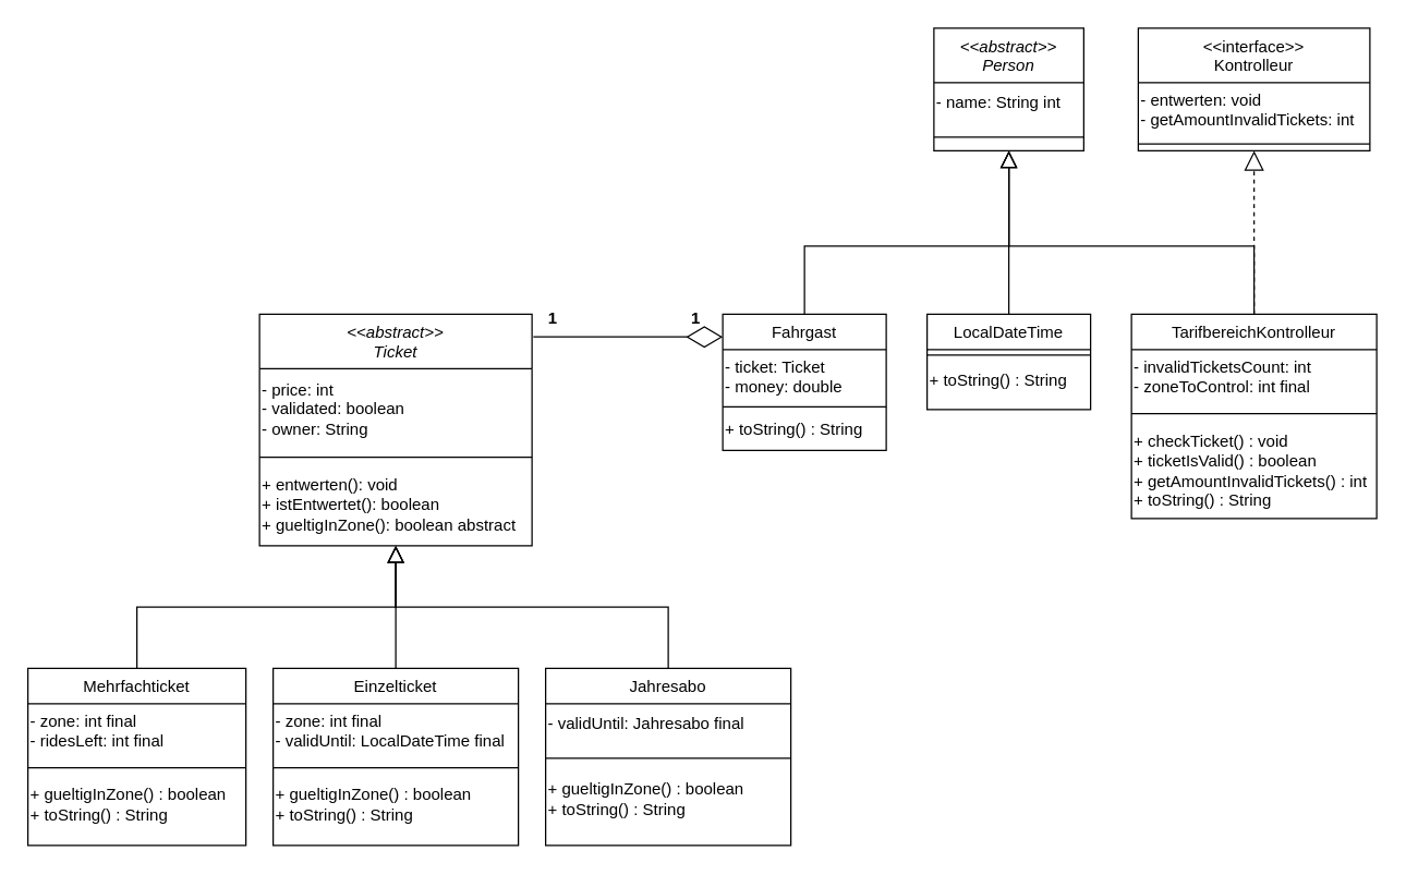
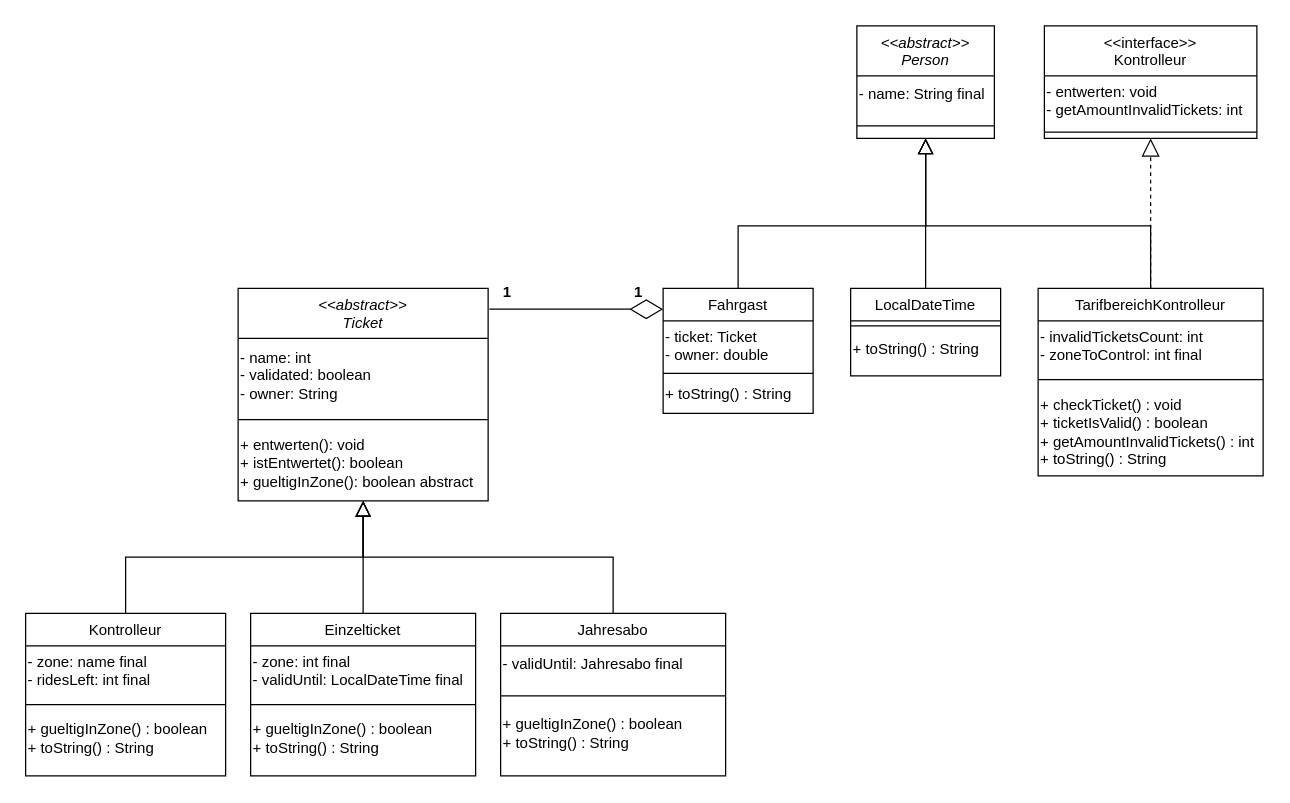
- <mxCell id="3" value="- name: String int" style="text;html=1;align=left;verticalAlign=middle;resizable=0;points=[];autosize=1;strokeColor=none;fillColor=none;" vertex="1" parent="2"><mxGeometry y="40" width="110" height="30" as="geometry" /></mxCell>
+ <mxCell id="3" value="- name: String final" style="text;html=1;align=left;verticalAlign=middle;resizable=0;points=[];autosize=1;strokeColor=none;fillColor=none;" vertex="1" parent="2"><mxGeometry y="40" width="110" height="30" as="geometry" /></mxCell>
- <mxCell id="6" value="- ticket: Ticket&lt;div&gt;- money: double&lt;/div&gt;" style="text;html=1;align=left;verticalAlign=middle;resizable=0;points=[];autosize=1;strokeColor=none;fillColor=none;" vertex="1" parent="5"><mxGeometry y="26" width="120" height="40" as="geometry" /></mxCell>
+ <mxCell id="6" value="- ticket: Ticket&lt;div&gt;- owner: double&lt;/div&gt;" style="text;html=1;align=left;verticalAlign=middle;resizable=0;points=[];autosize=1;strokeColor=none;fillColor=none;" vertex="1" parent="5"><mxGeometry y="26" width="120" height="40" as="geometry" /></mxCell>
- <mxCell id="20" value="- price: int&lt;div&gt;- validated: boolean&lt;/div&gt;&lt;div&gt;- owner: String&lt;/div&gt;" style="text;html=1;align=left;verticalAlign=middle;resizable=0;points=[];autosize=1;strokeColor=none;fillColor=none;" vertex="1" parent="19"><mxGeometry y="40" width="200" height="60" as="geometry" /></mxCell>
+ <mxCell id="20" value="- name: int&lt;div&gt;- validated: boolean&lt;/div&gt;&lt;div&gt;- owner: String&lt;/div&gt;" style="text;html=1;align=left;verticalAlign=middle;resizable=0;points=[];autosize=1;strokeColor=none;fillColor=none;" vertex="1" parent="19"><mxGeometry y="40" width="200" height="60" as="geometry" /></mxCell>
- <mxCell id="23" value="Mehrfachticket" style="swimlane;fontStyle=0;align=center;verticalAlign=top;childLayout=stackLayout;horizontal=1;startSize=26;horizontalStack=0;resizeParent=1;resizeLast=0;collapsible=1;marginBottom=0;rounded=0;shadow=0;strokeWidth=1;" parent="1" vertex="1"><mxGeometry x="20" y="490" width="160" height="130" as="geometry"><mxRectangle x="130" y="380" width="160" height="26" as="alternateBounds" /></mxGeometry></mxCell>
+ <mxCell id="23" value="Kontrolleur" style="swimlane;fontStyle=0;align=center;verticalAlign=top;childLayout=stackLayout;horizontal=1;startSize=26;horizontalStack=0;resizeParent=1;resizeLast=0;collapsible=1;marginBottom=0;rounded=0;shadow=0;strokeWidth=1;" parent="1" vertex="1"><mxGeometry x="20" y="490" width="160" height="130" as="geometry"><mxRectangle x="130" y="380" width="160" height="26" as="alternateBounds" /></mxGeometry></mxCell>
- <mxCell id="24" value="- zone: int final&lt;div&gt;- ridesLeft: int final&lt;/div&gt;" style="text;html=1;align=left;verticalAlign=middle;resizable=0;points=[];autosize=1;strokeColor=none;fillColor=none;" vertex="1" parent="23"><mxGeometry y="26" width="160" height="40" as="geometry" /></mxCell>
+ <mxCell id="24" value="- zone: name final&lt;div&gt;- ridesLeft: int final&lt;/div&gt;" style="text;html=1;align=left;verticalAlign=middle;resizable=0;points=[];autosize=1;strokeColor=none;fillColor=none;" vertex="1" parent="23"><mxGeometry y="26" width="160" height="40" as="geometry" /></mxCell>
